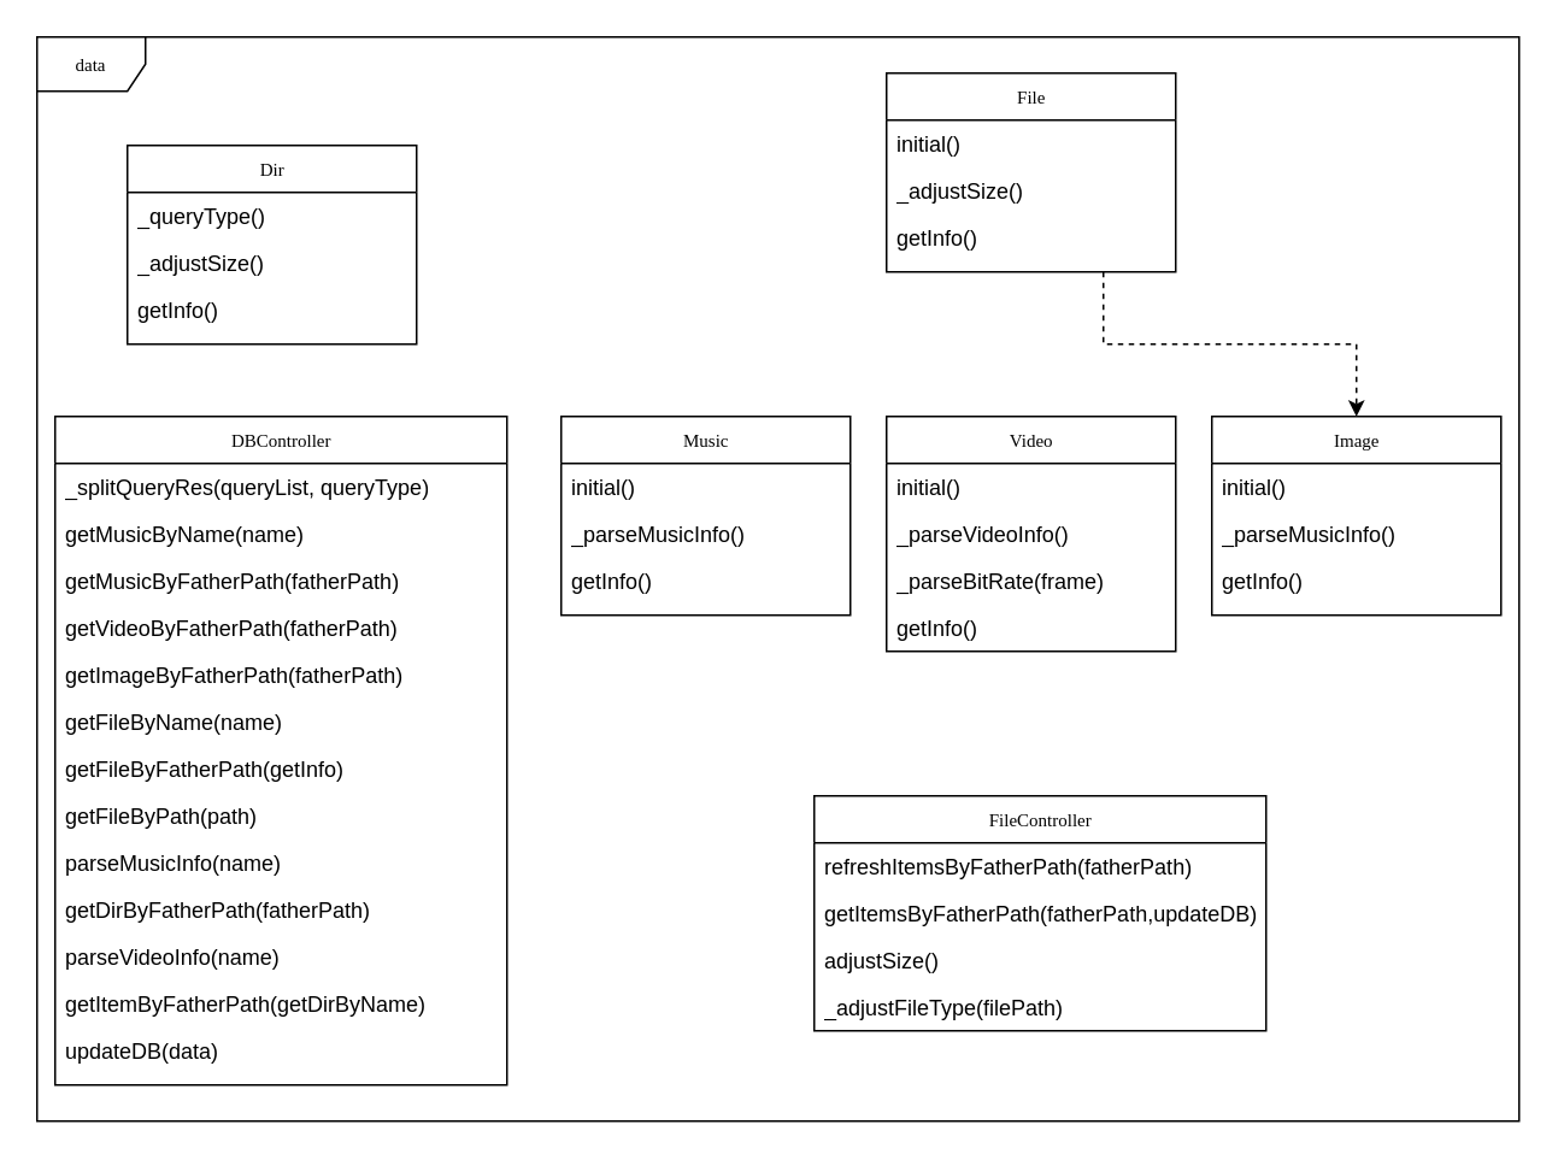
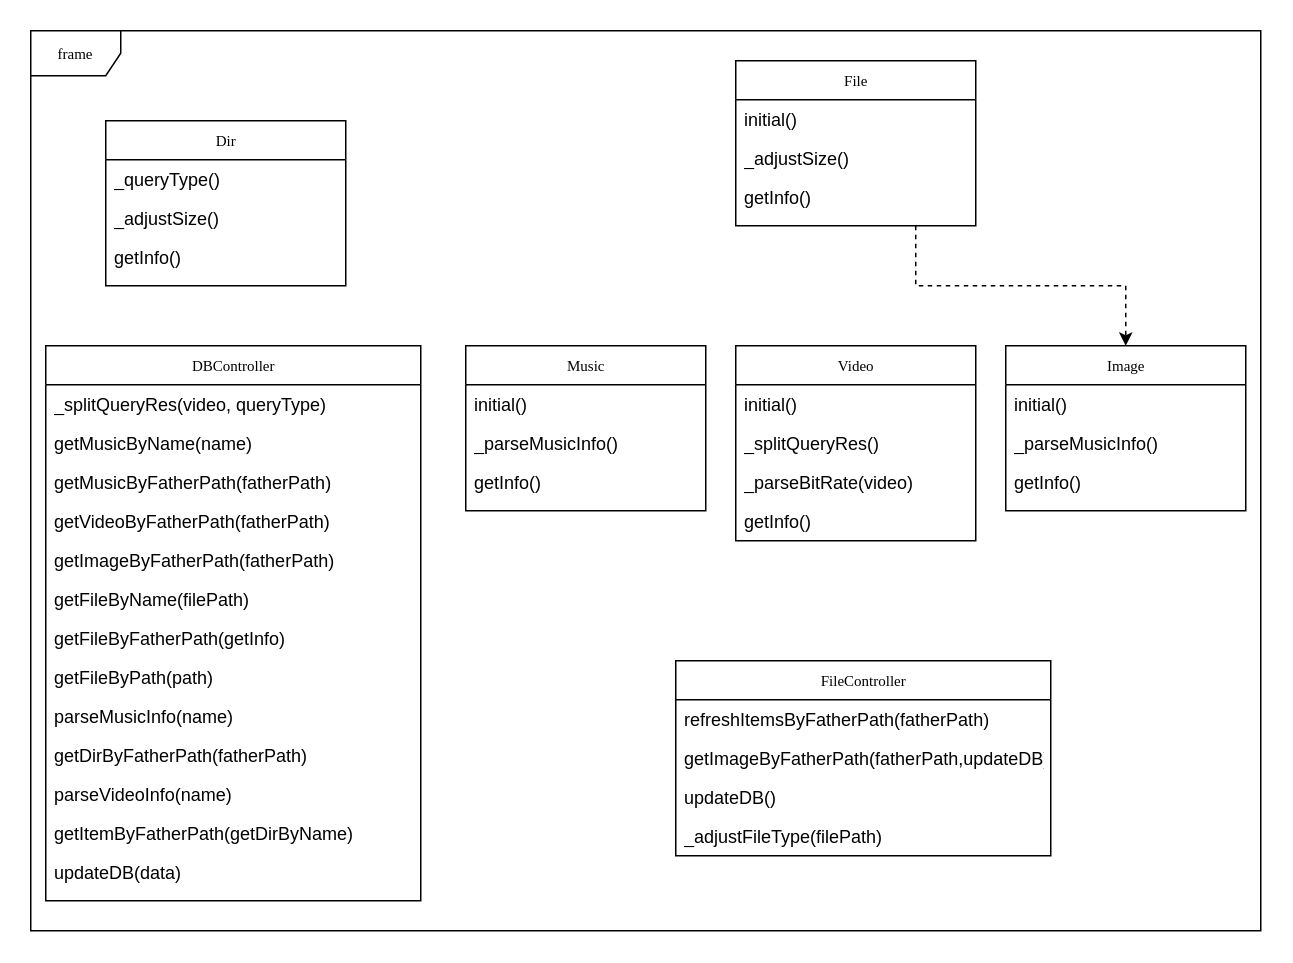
- <mxCell id="2" value="data" style="shape=umlFrame;whiteSpace=wrap;html=1;rounded=0;shadow=0;comic=0;labelBackgroundColor=none;strokeWidth=1;fontFamily=Verdana;fontSize=10;align=center;" parent="1" vertex="1"><mxGeometry x="20" y="20" width="820" height="600" as="geometry" /></mxCell>
+ <mxCell id="2" value="frame" style="shape=umlFrame;whiteSpace=wrap;html=1;rounded=0;shadow=0;comic=0;labelBackgroundColor=none;strokeWidth=1;fontFamily=Verdana;fontSize=10;align=center;" parent="1" vertex="1"><mxGeometry x="20" y="20" width="820" height="600" as="geometry" /></mxCell>
- <mxCell id="31" value="_splitQueryRes(queryList, queryType)" style="text;html=1;strokeColor=none;fillColor=none;align=left;verticalAlign=top;spacingLeft=4;spacingRight=4;whiteSpace=wrap;overflow=hidden;rotatable=0;points=[[0,0.5],[1,0.5]];portConstraint=eastwest;" vertex="1" parent="30"><mxGeometry y="26" width="250" height="26" as="geometry" /></mxCell>
+ <mxCell id="31" value="_splitQueryRes(video, queryType)" style="text;html=1;strokeColor=none;fillColor=none;align=left;verticalAlign=top;spacingLeft=4;spacingRight=4;whiteSpace=wrap;overflow=hidden;rotatable=0;points=[[0,0.5],[1,0.5]];portConstraint=eastwest;" vertex="1" parent="30"><mxGeometry y="26" width="250" height="26" as="geometry" /></mxCell>
- <mxCell id="18" value="_parseVideoInfo()" style="text;html=1;strokeColor=none;fillColor=none;align=left;verticalAlign=top;spacingLeft=4;spacingRight=4;whiteSpace=wrap;overflow=hidden;rotatable=0;points=[[0,0.5],[1,0.5]];portConstraint=eastwest;" vertex="1" parent="16"><mxGeometry y="52" width="160" height="26" as="geometry" /></mxCell>
+ <mxCell id="18" value="_splitQueryRes()" style="text;html=1;strokeColor=none;fillColor=none;align=left;verticalAlign=top;spacingLeft=4;spacingRight=4;whiteSpace=wrap;overflow=hidden;rotatable=0;points=[[0,0.5],[1,0.5]];portConstraint=eastwest;" vertex="1" parent="16"><mxGeometry y="52" width="160" height="26" as="geometry" /></mxCell>
- <mxCell id="19" value="_parseBitRate(frame)" style="text;html=1;strokeColor=none;fillColor=none;align=left;verticalAlign=top;spacingLeft=4;spacingRight=4;whiteSpace=wrap;overflow=hidden;rotatable=0;points=[[0,0.5],[1,0.5]];portConstraint=eastwest;" vertex="1" parent="16"><mxGeometry y="78" width="160" height="26" as="geometry" /></mxCell>
+ <mxCell id="19" value="_parseBitRate(video)" style="text;html=1;strokeColor=none;fillColor=none;align=left;verticalAlign=top;spacingLeft=4;spacingRight=4;whiteSpace=wrap;overflow=hidden;rotatable=0;points=[[0,0.5],[1,0.5]];portConstraint=eastwest;" vertex="1" parent="16"><mxGeometry y="78" width="160" height="26" as="geometry" /></mxCell>
- <mxCell id="36" value="getFileByName(name)" style="text;html=1;strokeColor=none;fillColor=none;align=left;verticalAlign=top;spacingLeft=4;spacingRight=4;whiteSpace=wrap;overflow=hidden;rotatable=0;points=[[0,0.5],[1,0.5]];portConstraint=eastwest;" vertex="1" parent="30"><mxGeometry y="156" width="250" height="26" as="geometry" /></mxCell>
+ <mxCell id="36" value="getFileByName(filePath)" style="text;html=1;strokeColor=none;fillColor=none;align=left;verticalAlign=top;spacingLeft=4;spacingRight=4;whiteSpace=wrap;overflow=hidden;rotatable=0;points=[[0,0.5],[1,0.5]];portConstraint=eastwest;" vertex="1" parent="30"><mxGeometry y="156" width="250" height="26" as="geometry" /></mxCell>
- <mxCell id="27" value="getItemsByFatherPath(fatherPath,updateDB)" style="text;html=1;strokeColor=none;fillColor=none;align=left;verticalAlign=top;spacingLeft=4;spacingRight=4;whiteSpace=wrap;overflow=hidden;rotatable=0;points=[[0,0.5],[1,0.5]];portConstraint=eastwest;" vertex="1" parent="25"><mxGeometry y="52" width="250" height="26" as="geometry" /></mxCell>
+ <mxCell id="27" value="getImageByFatherPath(fatherPath,updateDB)" style="text;html=1;strokeColor=none;fillColor=none;align=left;verticalAlign=top;spacingLeft=4;spacingRight=4;whiteSpace=wrap;overflow=hidden;rotatable=0;points=[[0,0.5],[1,0.5]];portConstraint=eastwest;" vertex="1" parent="25"><mxGeometry y="52" width="250" height="26" as="geometry" /></mxCell>
- <mxCell id="28" value="adjustSize()" style="text;html=1;strokeColor=none;fillColor=none;align=left;verticalAlign=top;spacingLeft=4;spacingRight=4;whiteSpace=wrap;overflow=hidden;rotatable=0;points=[[0,0.5],[1,0.5]];portConstraint=eastwest;" vertex="1" parent="25"><mxGeometry y="78" width="250" height="26" as="geometry" /></mxCell>
+ <mxCell id="28" value="updateDB()" style="text;html=1;strokeColor=none;fillColor=none;align=left;verticalAlign=top;spacingLeft=4;spacingRight=4;whiteSpace=wrap;overflow=hidden;rotatable=0;points=[[0,0.5],[1,0.5]];portConstraint=eastwest;" vertex="1" parent="25"><mxGeometry y="78" width="250" height="26" as="geometry" /></mxCell>
